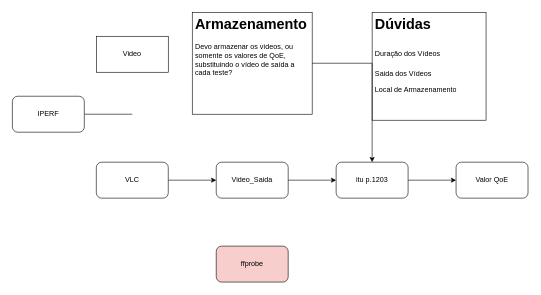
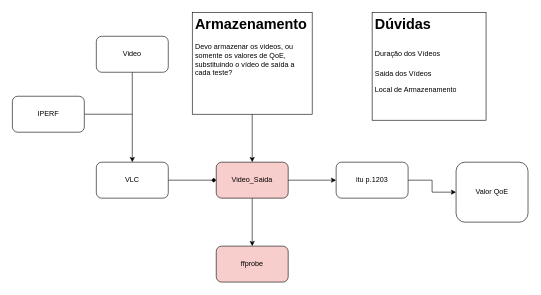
- <mxCell id="3" value="Video" style="whiteSpace=wrap;html=1;rounded=0;" parent="1" vertex="1"><mxGeometry x="160" y="60" width="120" height="60" as="geometry" /></mxCell>
+ <mxCell id="3" value="Video" style="rounded=1;whiteSpace=wrap;html=1;" parent="1" vertex="1"><mxGeometry x="160" y="60" width="120" height="60" as="geometry" /></mxCell>
+ <mxCell id="2" value="" style="edgeStyle=orthogonalEdgeStyle;rounded=0;orthogonalLoop=1;jettySize=auto;html=1;startArrow=none;startFill=0;endArrow=classic;endFill=1;" parent="1" source="3" target="5" edge="1"><mxGeometry relative="1" as="geometry"><Array as="points"><mxPoint x="220" y="200" /><mxPoint x="220" y="200" /></Array></mxGeometry></mxCell>
- <mxCell id="13" style="edgeStyle=orthogonalEdgeStyle;rounded=0;orthogonalLoop=1;jettySize=auto;html=1;" parent="1" source="14" target="10" edge="1"><mxGeometry relative="1" as="geometry" /></mxCell>
+ <mxCell id="13" style="edgeStyle=orthogonalEdgeStyle;rounded=0;orthogonalLoop=1;jettySize=auto;html=1;entryX=0.5;entryY=0;entryDx=0;entryDy=0;" parent="1" source="14" target="8" edge="1"><mxGeometry relative="1" as="geometry" /></mxCell>
- <mxCell id="4" value="" style="edgeStyle=orthogonalEdgeStyle;rounded=0;orthogonalLoop=1;jettySize=auto;html=1;" parent="1" source="5" target="8" edge="1"><mxGeometry relative="1" as="geometry" /></mxCell>
+ <mxCell id="4" value="" style="edgeStyle=orthogonalEdgeStyle;rounded=0;orthogonalLoop=1;jettySize=auto;html=1;endArrow=diamond;" parent="1" source="5" target="8" edge="1"><mxGeometry relative="1" as="geometry" /></mxCell>
- <mxCell id="8" value="Video_Saida" style="whiteSpace=wrap;html=1;rounded=1;" parent="1" vertex="1"><mxGeometry x="360" y="270" width="120" height="60" as="geometry" /></mxCell>
+ <mxCell id="8" value="Video_Saida" style="whiteSpace=wrap;html=1;rounded=1;fillColor=#f8cecc;" parent="1" vertex="1"><mxGeometry x="360" y="270" width="120" height="60" as="geometry" /></mxCell>
- <mxCell id="11" value="Valor QoE" style="whiteSpace=wrap;html=1;rounded=1;" parent="1" vertex="1"><mxGeometry x="760" y="270" width="120" height="60" as="geometry" /></mxCell>
+ <mxCell id="11" value="Valor QoE" style="whiteSpace=wrap;html=1;rounded=1;" parent="1" vertex="1"><mxGeometry x="760" y="270" width="120" height="100" as="geometry" /></mxCell>
+ <mxCell id="7" value="" style="edgeStyle=orthogonalEdgeStyle;rounded=0;orthogonalLoop=1;jettySize=auto;html=1;" parent="1" source="8" target="12" edge="1"><mxGeometry relative="1" as="geometry" /></mxCell>
